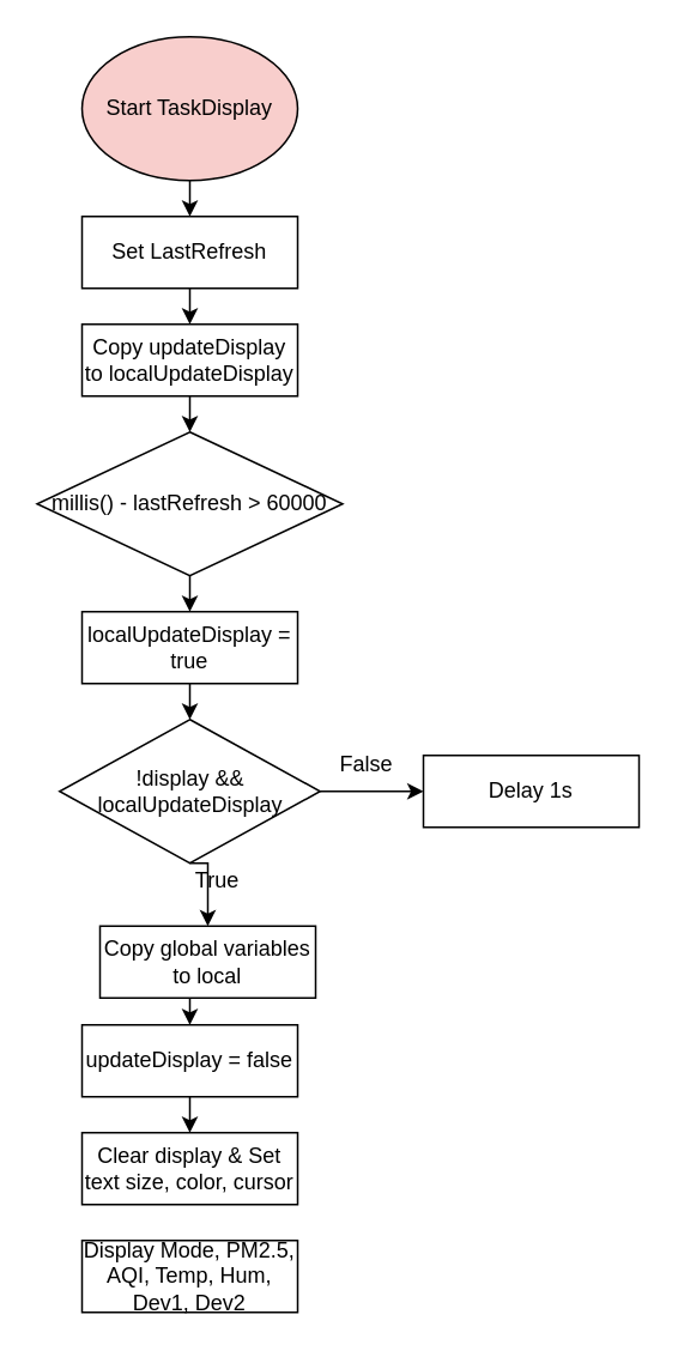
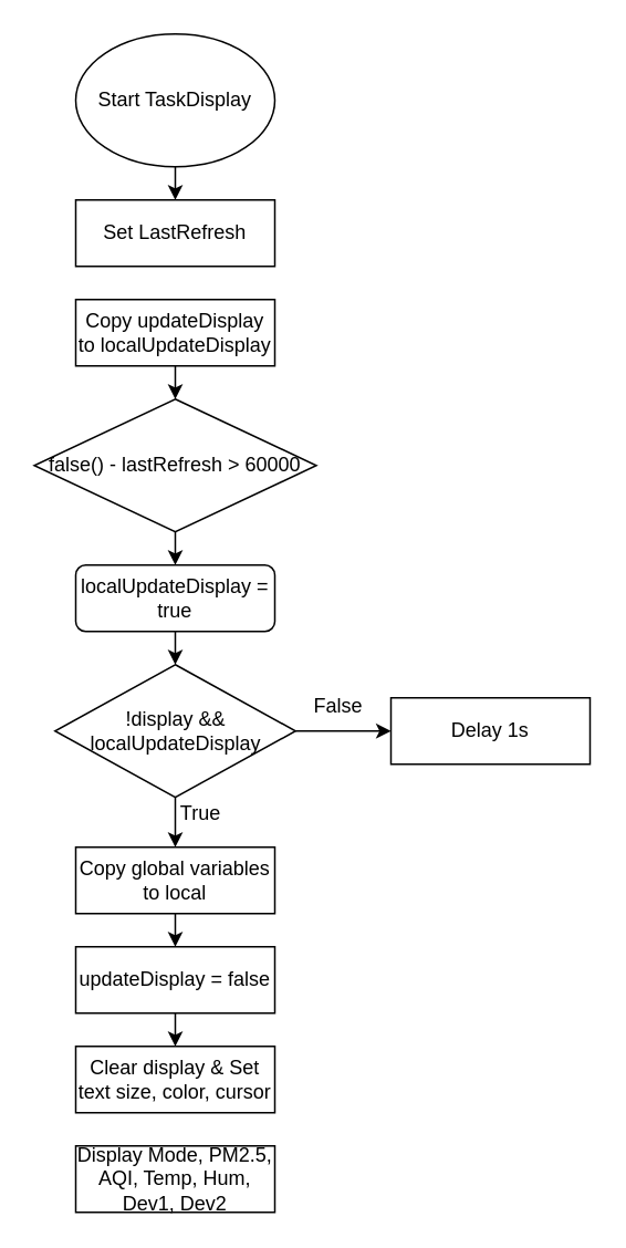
- <mxCell id="3" value="&lt;div&gt;Start TaskDisplay&lt;/div&gt;" style="ellipse;whiteSpace=wrap;html=1;fillColor=#f8cecc;" parent="1" vertex="1"><mxGeometry x="45" y="20" width="120" height="80" as="geometry" /></mxCell>
+ <mxCell id="3" value="&lt;div&gt;Start TaskDisplay&lt;/div&gt;" style="ellipse;whiteSpace=wrap;html=1;" parent="1" vertex="1"><mxGeometry x="45" y="20" width="120" height="80" as="geometry" /></mxCell>
- <mxCell id="4" style="edgeStyle=orthogonalEdgeStyle;rounded=0;orthogonalLoop=1;jettySize=auto;html=1;exitX=0.5;exitY=1;exitDx=0;exitDy=0;entryX=0.5;entryY=0;entryDx=0;entryDy=0;" parent="1" source="5" target="7" edge="1"><mxGeometry relative="1" as="geometry" /></mxCell>
- <mxCell id="9" value="&lt;div&gt;millis() - lastRefresh &amp;gt; 60000&lt;/div&gt;" style="rhombus;whiteSpace=wrap;html=1;" parent="1" vertex="1"><mxGeometry x="20" y="240" width="170" height="80" as="geometry" /></mxCell>
+ <mxCell id="9" value="&lt;div&gt;false() - lastRefresh &amp;gt; 60000&lt;/div&gt;" style="rhombus;whiteSpace=wrap;html=1;" parent="1" vertex="1"><mxGeometry x="20" y="240" width="170" height="80" as="geometry" /></mxCell>
- <mxCell id="16" value="localUpdateDisplay = true" style="rounded=0;whiteSpace=wrap;html=1;" parent="1" vertex="1"><mxGeometry x="45" y="340" width="120" height="40" as="geometry" /></mxCell>
+ <mxCell id="16" value="localUpdateDisplay = true" style="whiteSpace=wrap;html=1;rounded=1;" parent="1" vertex="1"><mxGeometry x="45" y="340" width="120" height="40" as="geometry" /></mxCell>
- <mxCell id="13" value="&lt;div&gt;Copy global variables to local&lt;/div&gt;" style="rounded=0;whiteSpace=wrap;html=1;" parent="1" vertex="1"><mxGeometry x="55" y="515" width="120" height="40" as="geometry" /></mxCell>
+ <mxCell id="13" value="&lt;div&gt;Copy global variables to local&lt;/div&gt;" style="rounded=0;whiteSpace=wrap;html=1;" parent="1" vertex="1"><mxGeometry x="45" y="510" width="120" height="40" as="geometry" /></mxCell>
